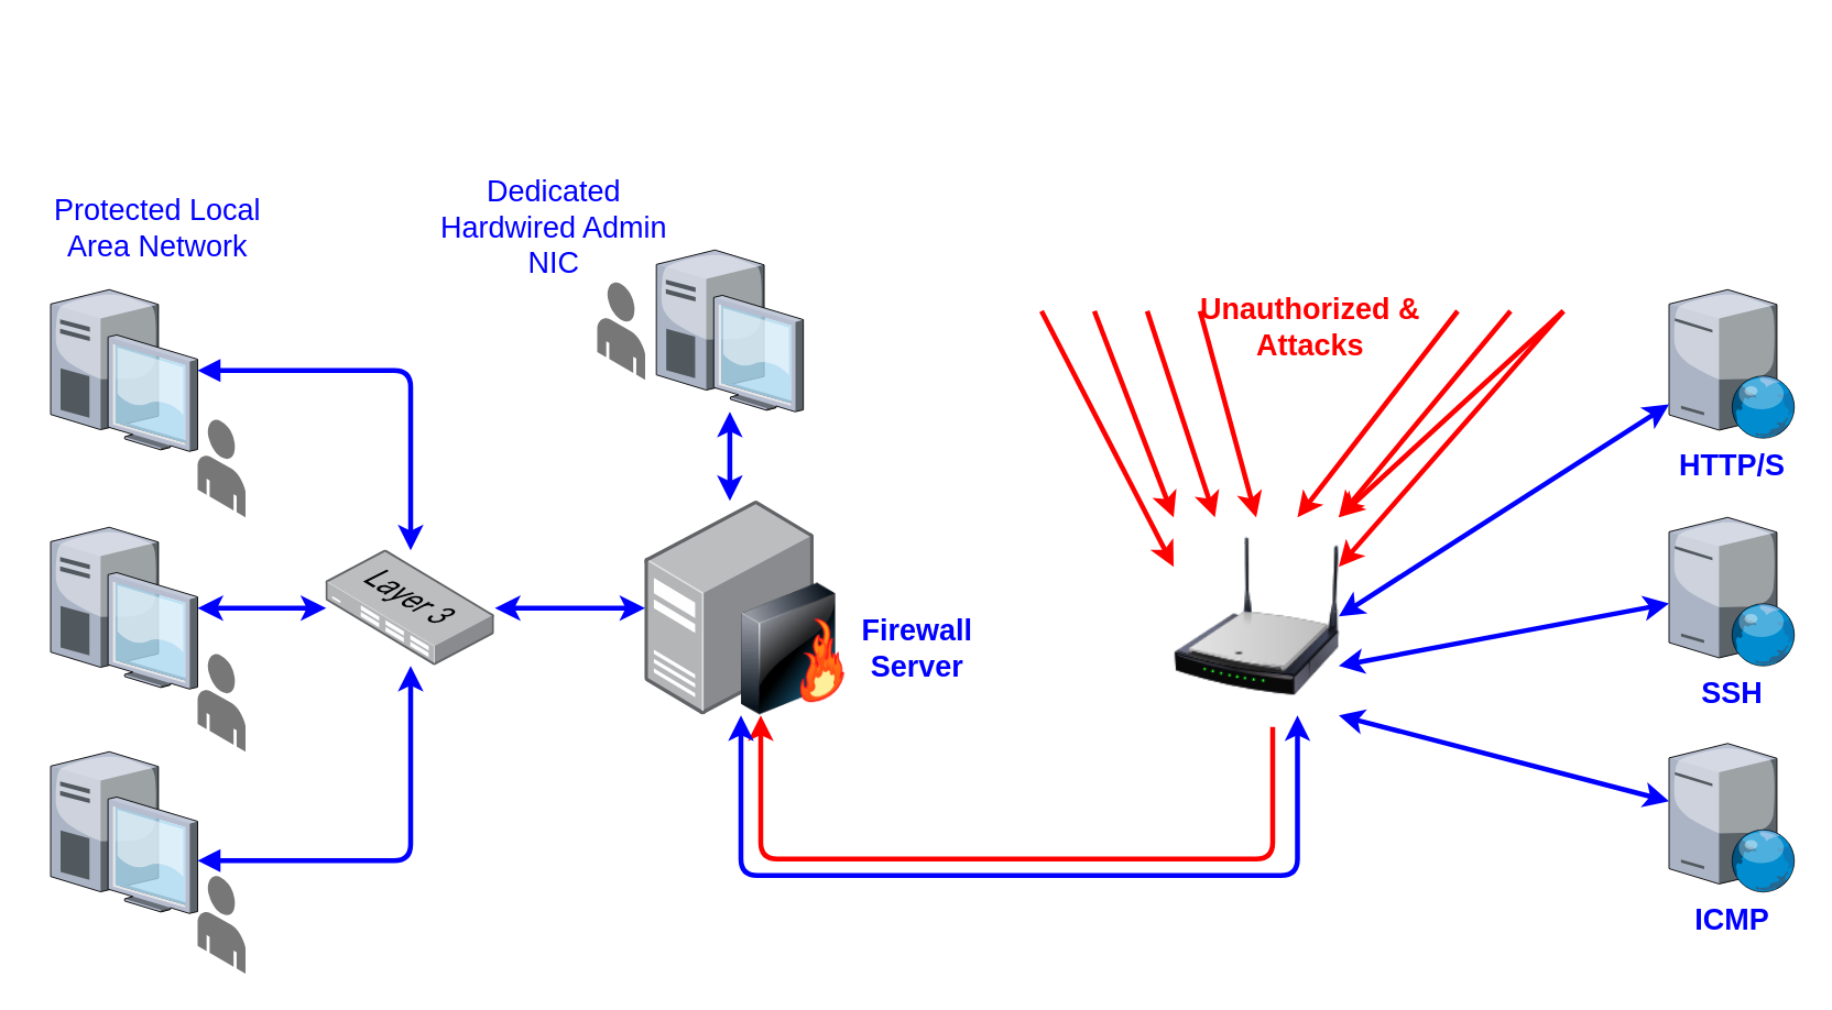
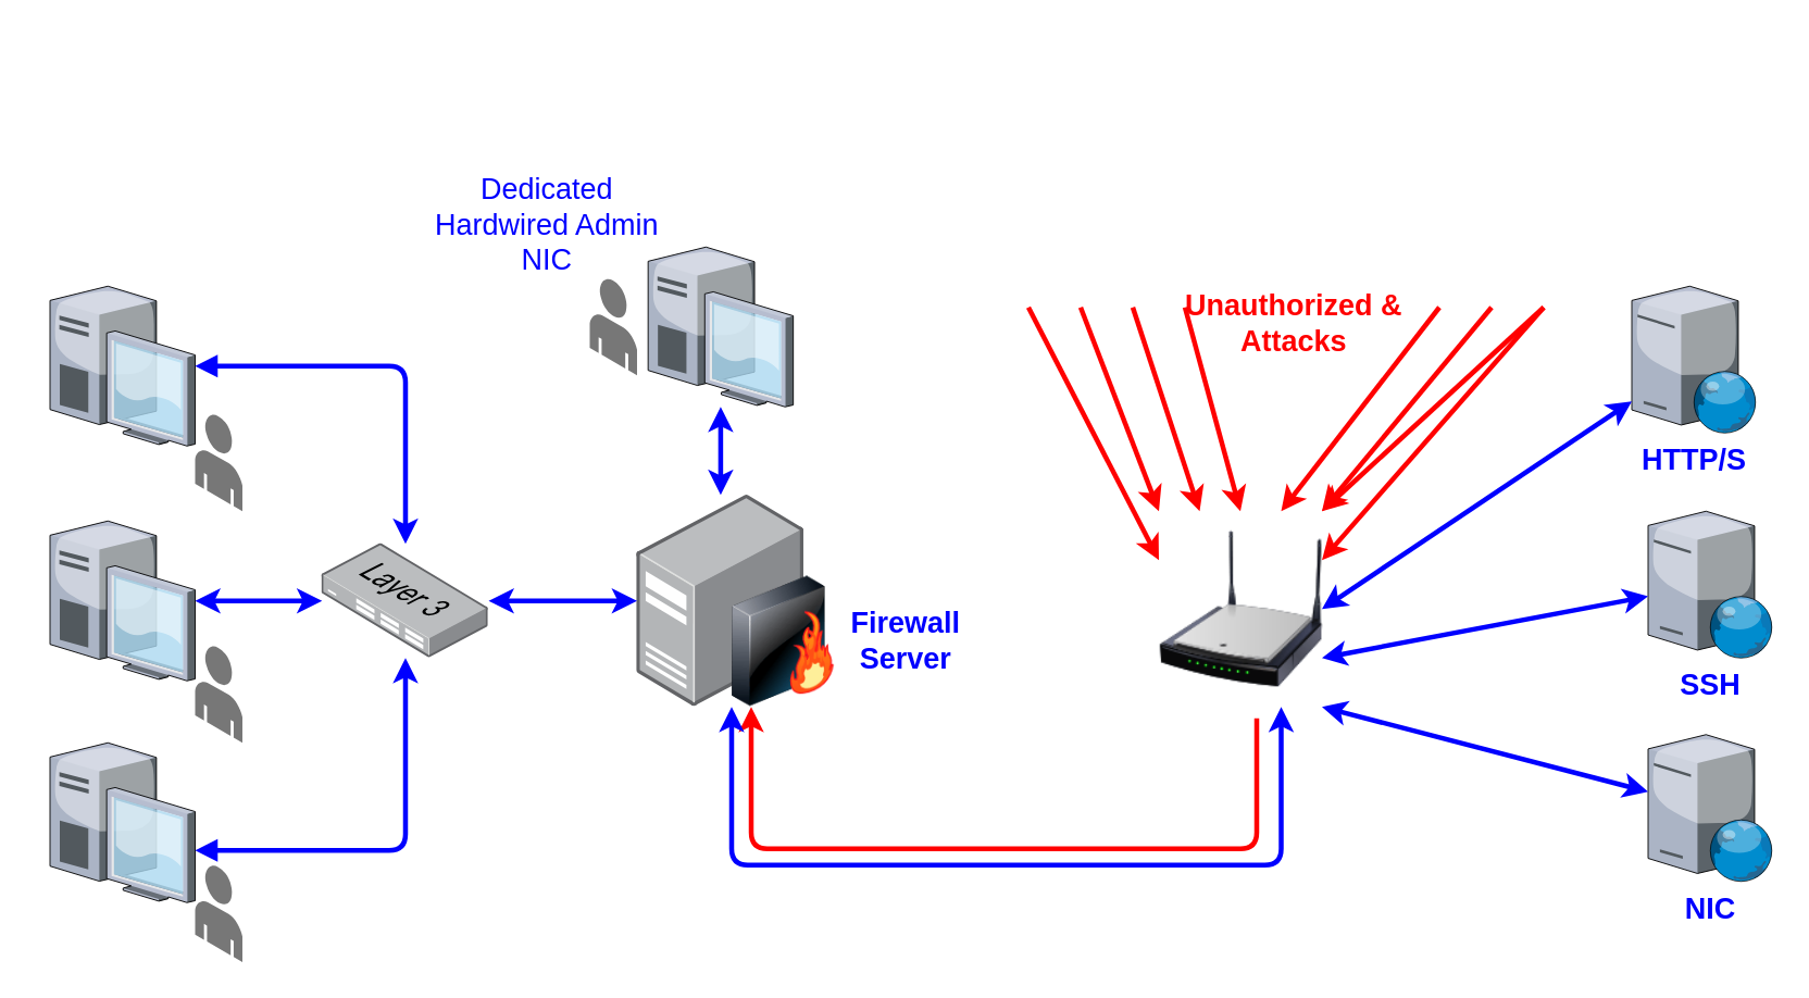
- <mxCell id="69" value="Protected Local Area Network" style="text;html=1;strokeColor=none;fillColor=none;align=center;verticalAlign=middle;whiteSpace=wrap;rounded=0;labelBackgroundColor=none;fontSize=18;fontColor=#0000FF;fontStyle=0" vertex="1" parent="1"><mxGeometry x="20" y="128" width="150" height="20" as="geometry" /></mxCell>
- <mxCell id="55" value="&lt;span style=&quot;background-color: transparent&quot;&gt;&lt;b&gt;HTTP/S&lt;br&gt;&lt;/b&gt;&lt;/span&gt;" style="verticalLabelPosition=bottom;aspect=fixed;html=1;verticalAlign=top;strokeColor=none;align=center;outlineConnect=0;shape=mxgraph.citrix.web_server;labelBackgroundColor=none;fontColor=#0000FF;fontSize=18;" vertex="1" parent="1"><mxGeometry x="1010" y="175" width="76.5" height="90" as="geometry" /></mxCell>
+ <mxCell id="55" value="&lt;span style=&quot;background-color: transparent&quot;&gt;&lt;b&gt;HTTP/S&lt;br&gt;&lt;/b&gt;&lt;/span&gt;" style="verticalLabelPosition=bottom;aspect=fixed;html=1;verticalAlign=top;strokeColor=none;align=center;outlineConnect=0;shape=mxgraph.citrix.web_server;labelBackgroundColor=none;fontColor=#0000FF;fontSize=18;" vertex="1" parent="1"><mxGeometry x="1000" y="175" width="76.5" height="90" as="geometry" /></mxCell>
- <mxCell id="57" value="ICMP" style="verticalLabelPosition=bottom;aspect=fixed;html=1;verticalAlign=top;strokeColor=none;align=center;outlineConnect=0;shape=mxgraph.citrix.web_server;labelBackgroundColor=none;fontColor=#0000FF;fontSize=18;fontStyle=1" vertex="1" parent="1"><mxGeometry x="1010" y="450" width="76.5" height="90" as="geometry" /></mxCell>
+ <mxCell id="57" value="NIC" style="verticalLabelPosition=bottom;aspect=fixed;html=1;verticalAlign=top;strokeColor=none;align=center;outlineConnect=0;shape=mxgraph.citrix.web_server;labelBackgroundColor=none;fontColor=#0000FF;fontSize=18;fontStyle=1" vertex="1" parent="1"><mxGeometry x="1010" y="450" width="76.5" height="90" as="geometry" /></mxCell>
